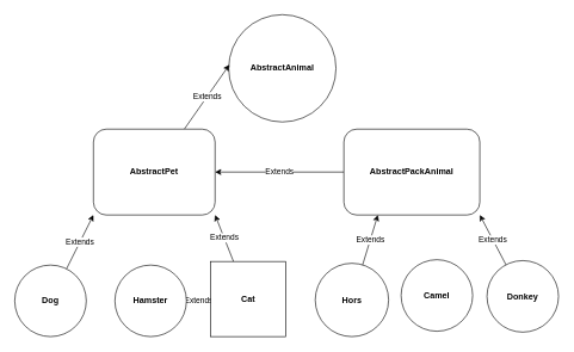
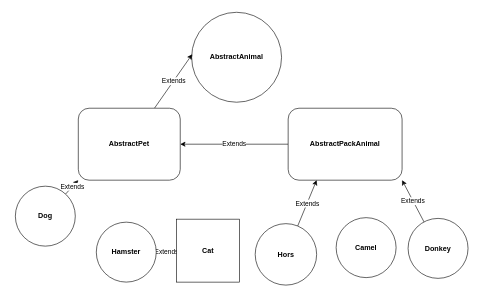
- <mxCell id="11" value="Extends" style="edgeStyle=none;html=1;entryX=1;entryY=1;entryDx=0;entryDy=0;" edge="1" parent="1" source="12" target="4"><mxGeometry relative="1" as="geometry" /></mxCell>
- <mxCell id="8" value="&lt;b&gt;Dog&lt;/b&gt;" style="ellipse;whiteSpace=wrap;html=1;aspect=fixed;" vertex="1" parent="1"><mxGeometry x="20" y="370" width="100" height="100" as="geometry" /></mxCell>
+ <mxCell id="8" value="&lt;b&gt;Dog&lt;/b&gt;" style="ellipse;whiteSpace=wrap;html=1;aspect=fixed;" vertex="1" parent="1"><mxGeometry x="25" y="310" width="100" height="100" as="geometry" /></mxCell>
- <mxCell id="14" value="&lt;b&gt;Hors&lt;/b&gt;" style="ellipse;whiteSpace=wrap;html=1;aspect=fixed;" vertex="1" parent="1"><mxGeometry x="440" y="367.5" width="102.5" height="102.5" as="geometry" /></mxCell>
+ <mxCell id="14" value="&lt;b&gt;Hors&lt;/b&gt;" style="ellipse;whiteSpace=wrap;html=1;aspect=fixed;" vertex="1" parent="1"><mxGeometry x="425" y="372.5" width="102.5" height="102.5" as="geometry" /></mxCell>
